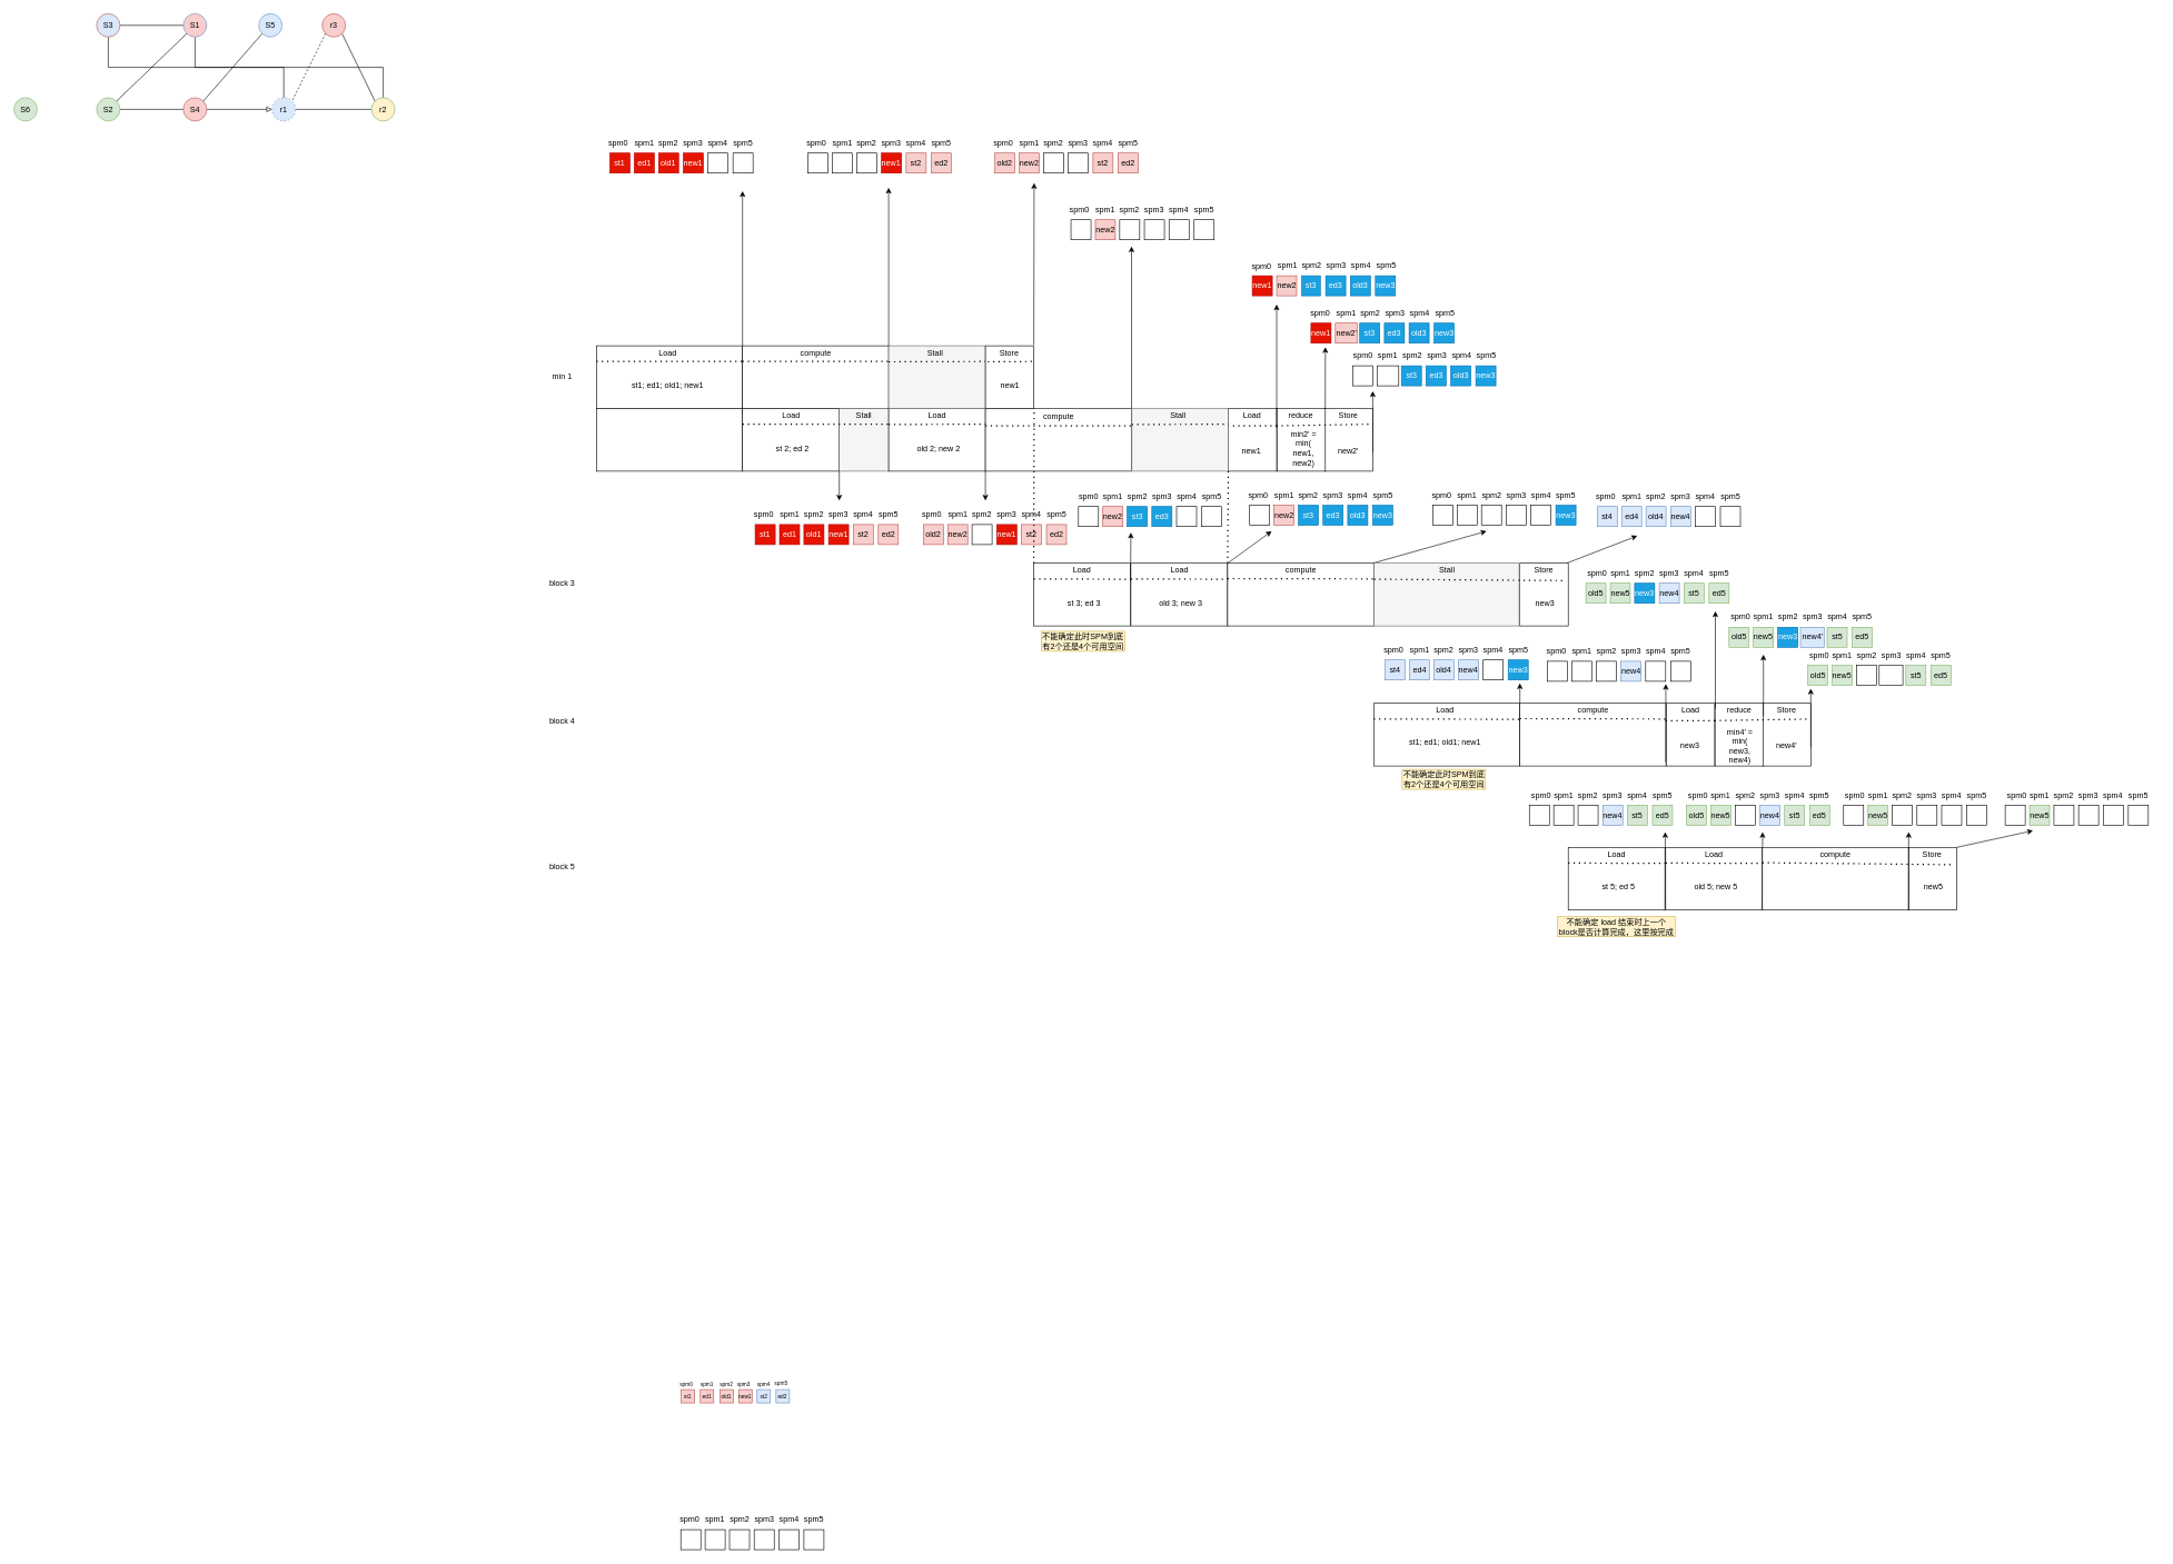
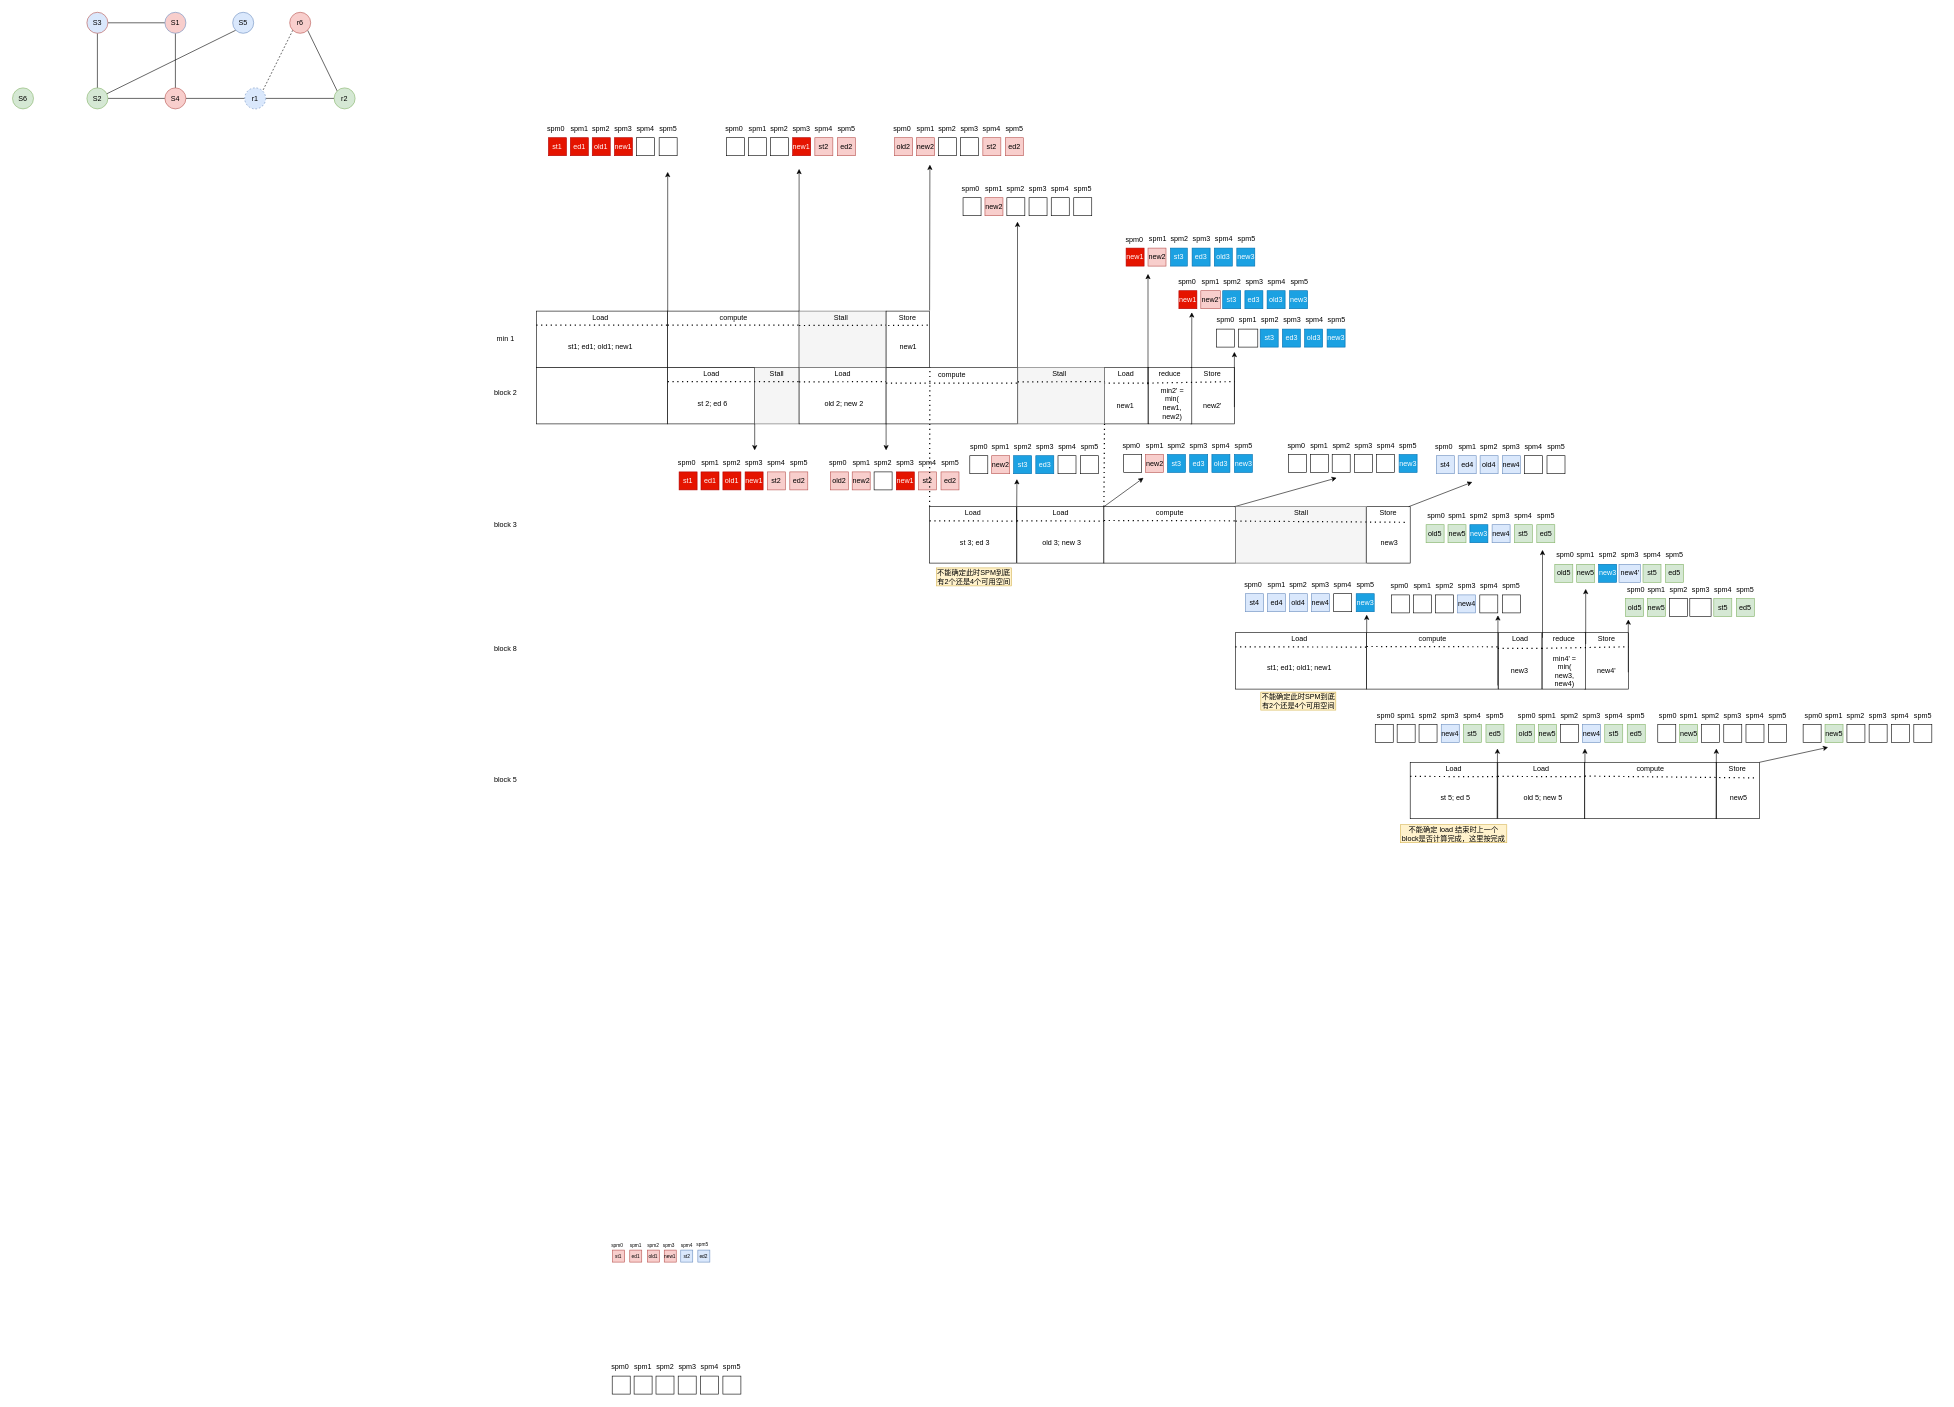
- <mxCell id="20" value="r3" style="ellipse;whiteSpace=wrap;html=1;aspect=fixed;fillColor=#f8cecc;strokeColor=#b85450;" parent="1" vertex="1"><mxGeometry x="482" y="20" width="35" height="35" as="geometry" /></mxCell>
+ <mxCell id="20" value="r6" style="ellipse;whiteSpace=wrap;html=1;aspect=fixed;fillColor=#f8cecc;strokeColor=#b85450;" parent="1" vertex="1"><mxGeometry x="482" y="20" width="35" height="35" as="geometry" /></mxCell>
- <mxCell id="16" style="rounded=0;orthogonalLoop=1;jettySize=auto;html=1;exitX=0;exitY=1;exitDx=0;exitDy=0;entryX=1;entryY=0;entryDx=0;entryDy=0;endArrow=none;endFill=0;" parent="1" source="17" target="15" edge="1"><mxGeometry relative="1" as="geometry" /></mxCell>
+ <mxCell id="16" style="rounded=0;orthogonalLoop=1;jettySize=auto;html=1;exitX=0;exitY=1;exitDx=0;exitDy=0;endArrow=none;endFill=0;" parent="1" source="17" target="10" edge="1"><mxGeometry relative="1" as="geometry" /></mxCell>
- <mxCell id="7" style="edgeStyle=orthogonalEdgeStyle;rounded=0;orthogonalLoop=1;jettySize=auto;html=1;exitX=0.5;exitY=1;exitDx=0;exitDy=0;endArrow=none;endFill=0;" parent="1" source="8" target="23" edge="1"><mxGeometry relative="1" as="geometry" /></mxCell>
+ <mxCell id="7" style="edgeStyle=orthogonalEdgeStyle;rounded=0;orthogonalLoop=1;jettySize=auto;html=1;exitX=0.5;exitY=1;exitDx=0;exitDy=0;entryX=0.5;entryY=0;entryDx=0;entryDy=0;endArrow=none;endFill=0;" parent="1" source="8" target="10" edge="1"><mxGeometry relative="1" as="geometry" /></mxCell>
- <mxCell id="12" style="rounded=0;orthogonalLoop=1;jettySize=auto;html=1;exitX=0;exitY=1;exitDx=0;exitDy=0;entryX=1;entryY=0;entryDx=0;entryDy=0;endArrow=none;endFill=0;" parent="1" source="13" target="10" edge="1"><mxGeometry relative="1" as="geometry" /></mxCell>
- <mxCell id="11" style="edgeStyle=orthogonalEdgeStyle;rounded=0;orthogonalLoop=1;jettySize=auto;html=1;exitX=0.5;exitY=1;exitDx=0;exitDy=0;endArrow=none;endFill=0;" parent="1" source="13" target="22" edge="1"><mxGeometry relative="1" as="geometry" /></mxCell>
+ <mxCell id="11" style="edgeStyle=orthogonalEdgeStyle;rounded=0;orthogonalLoop=1;jettySize=auto;html=1;exitX=0.5;exitY=1;exitDx=0;exitDy=0;entryX=0.5;entryY=0;entryDx=0;entryDy=0;endArrow=none;endFill=0;" parent="1" source="13" target="15" edge="1"><mxGeometry relative="1" as="geometry" /></mxCell>
- <mxCell id="14" style="edgeStyle=orthogonalEdgeStyle;rounded=0;orthogonalLoop=1;jettySize=auto;html=1;exitX=1;exitY=0.5;exitDx=0;exitDy=0;entryX=0;entryY=0.5;entryDx=0;entryDy=0;endArrow=block;endFill=0;" parent="1" source="15" target="22" edge="1"><mxGeometry relative="1" as="geometry" /></mxCell>
+ <mxCell id="14" style="edgeStyle=orthogonalEdgeStyle;rounded=0;orthogonalLoop=1;jettySize=auto;html=1;exitX=1;exitY=0.5;exitDx=0;exitDy=0;entryX=0;entryY=0.5;entryDx=0;entryDy=0;endArrow=none;endFill=0;" parent="1" source="15" target="22" edge="1"><mxGeometry relative="1" as="geometry" /></mxCell>
- <mxCell id="23" value="r2" style="ellipse;whiteSpace=wrap;html=1;aspect=fixed;fillColor=#fff2cc;strokeColor=#82b366;" parent="1" vertex="1"><mxGeometry x="556" y="146" width="35" height="35" as="geometry" /></mxCell>
+ <mxCell id="23" value="r2" style="ellipse;whiteSpace=wrap;html=1;aspect=fixed;fillColor=#d5e8d4;strokeColor=#82b366;" parent="1" vertex="1"><mxGeometry x="556" y="146" width="35" height="35" as="geometry" /></mxCell>
+ <mxCell id="245" value="block 2" style="text;html=1;align=center;verticalAlign=middle;whiteSpace=wrap;rounded=0;" vertex="1" parent="1"><mxGeometry x="812" y="640" width="60" height="30" as="geometry" /></mxCell>
- <mxCell id="36" value="st 2; ed 2" style="text;html=1;align=center;verticalAlign=middle;whiteSpace=wrap;rounded=0;" vertex="1" parent="1"><mxGeometry x="1119" y="657" width="136" height="30" as="geometry" /></mxCell>
+ <mxCell id="36" value="st 2; ed 6" style="text;html=1;align=center;verticalAlign=middle;whiteSpace=wrap;rounded=0;" vertex="1" parent="1"><mxGeometry x="1119" y="657" width="136" height="30" as="geometry" /></mxCell>
- <mxCell id="247" value="block 4" style="text;html=1;align=center;verticalAlign=middle;whiteSpace=wrap;rounded=0;" vertex="1" parent="1"><mxGeometry x="812" y="1066" width="60" height="30" as="geometry" /></mxCell>
+ <mxCell id="247" value="block 8" style="text;html=1;align=center;verticalAlign=middle;whiteSpace=wrap;rounded=0;" vertex="1" parent="1"><mxGeometry x="812" y="1066" width="60" height="30" as="geometry" /></mxCell>
